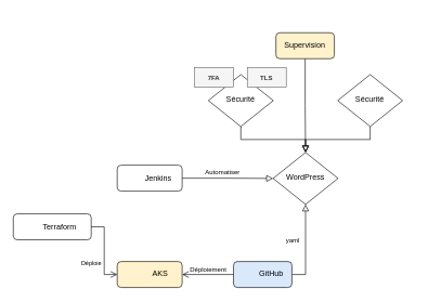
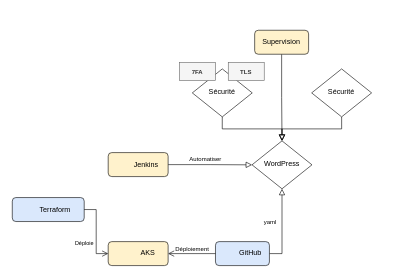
- <mxCell id="14" value="&amp;nbsp; &amp;nbsp;&amp;nbsp; &amp;nbsp;&amp;nbsp; Jenkins" style="rounded=1;whiteSpace=wrap;html=1;fontSize=12;glass=0;strokeWidth=1;shadow=0;" parent="1" vertex="1"><mxGeometry x="180" y="253.86" width="100" height="40" as="geometry" /></mxCell>
+ <mxCell id="14" value="&amp;nbsp; &amp;nbsp;&amp;nbsp; &amp;nbsp;&amp;nbsp; Jenkins" style="rounded=1;whiteSpace=wrap;html=1;fontSize=12;glass=0;strokeWidth=1;shadow=0;fillColor=#fff2cc;" parent="1" vertex="1"><mxGeometry x="180" y="253.86" width="100" height="40" as="geometry" /></mxCell>
- <mxCell id="3" value="&amp;nbsp;&amp;nbsp;&amp;nbsp;&amp;nbsp;&amp;nbsp;&amp;nbsp; Terraform" style="rounded=1;whiteSpace=wrap;html=1;fontSize=12;glass=0;strokeWidth=1;shadow=0;" vertex="1" parent="1"><mxGeometry x="20" y="328.86" width="120" height="40" as="geometry" /></mxCell>
+ <mxCell id="3" value="&amp;nbsp;&amp;nbsp;&amp;nbsp;&amp;nbsp;&amp;nbsp;&amp;nbsp; Terraform" style="rounded=1;whiteSpace=wrap;html=1;fontSize=12;glass=0;strokeWidth=1;shadow=0;fillColor=#dae8fc;" vertex="1" parent="1"><mxGeometry x="20" y="328.86" width="120" height="40" as="geometry" /></mxCell>
